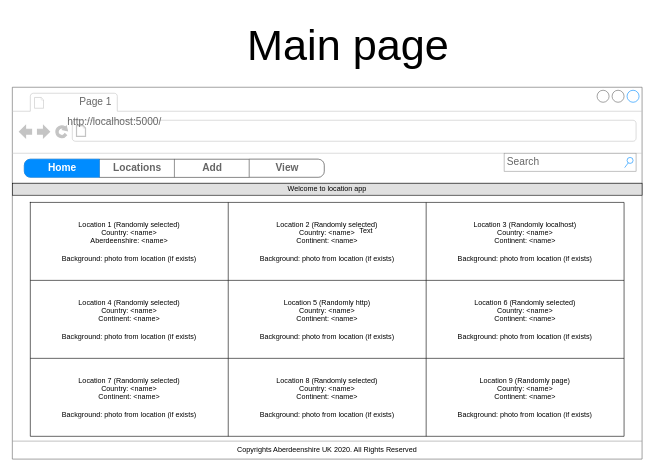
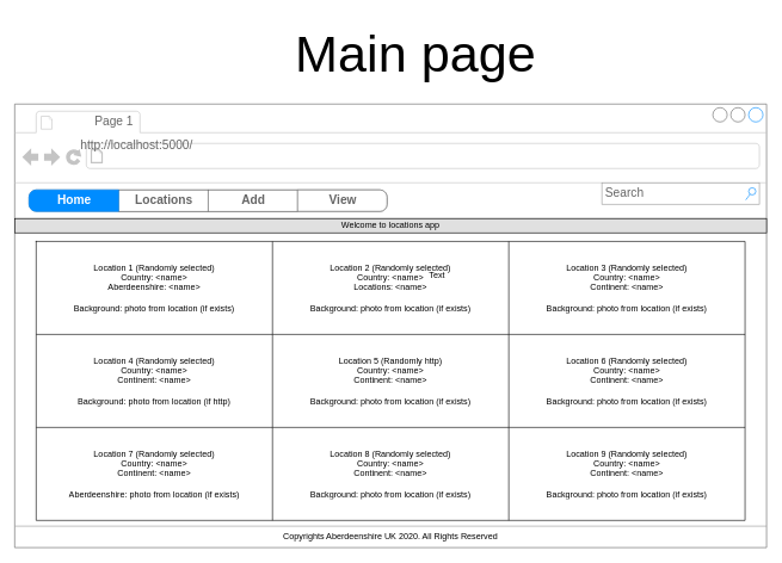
- <mxCell id="27" value="Welcome to location app" style="text;html=1;align=center;verticalAlign=middle;whiteSpace=wrap;rounded=0;perimeterSpacing=1;strokeColor=#000000;fillColor=#E0E0E0;" parent="2" vertex="1"><mxGeometry y="160" width="1050" height="20" as="geometry" /></mxCell>
+ <mxCell id="27" value="Welcome to locations app" style="text;html=1;align=center;verticalAlign=middle;whiteSpace=wrap;rounded=0;perimeterSpacing=1;strokeColor=#000000;fillColor=#E0E0E0;" parent="2" vertex="1"><mxGeometry y="160" width="1050" height="20" as="geometry" /></mxCell>
- <mxCell id="11" value="Location 2 (Randomly selected)&lt;br&gt;Country: &amp;lt;name&amp;gt;&lt;br&gt;Continent: &amp;lt;name&amp;gt;&lt;br&gt;&lt;br&gt;Background: photo from location (if exists)" style="shape=partialRectangle;html=1;whiteSpace=wrap;connectable=0;fillColor=none;top=0;left=0;bottom=0;right=0;overflow=hidden;" parent="9" vertex="1"><mxGeometry x="330" width="330" height="130" as="geometry" /></mxCell>
+ <mxCell id="11" value="Location 2 (Randomly selected)&lt;br&gt;Country: &amp;lt;name&amp;gt;&lt;br&gt;Locations: &amp;lt;name&amp;gt;&lt;br&gt;&lt;br&gt;Background: photo from location (if exists)" style="shape=partialRectangle;html=1;whiteSpace=wrap;connectable=0;fillColor=none;top=0;left=0;bottom=0;right=0;overflow=hidden;" parent="9" vertex="1"><mxGeometry x="330" width="330" height="130" as="geometry" /></mxCell>
- <mxCell id="12" value="&lt;span&gt;Location 3 (Randomly localhost)&lt;/span&gt;&lt;br&gt;&lt;span&gt;Country: &amp;lt;name&amp;gt;&lt;/span&gt;&lt;br&gt;&lt;span&gt;Continent: &amp;lt;name&amp;gt;&lt;/span&gt;&lt;br&gt;&lt;br&gt;&lt;span&gt;Background: photo from location (if exists)&lt;/span&gt;" style="shape=partialRectangle;html=1;whiteSpace=wrap;connectable=0;fillColor=none;top=0;left=0;bottom=0;right=0;overflow=hidden;" parent="9" vertex="1"><mxGeometry x="660" width="330" height="130" as="geometry" /></mxCell>
+ <mxCell id="12" value="&lt;span&gt;Location 3 (Randomly selected)&lt;/span&gt;&lt;br&gt;&lt;span&gt;Country: &amp;lt;name&amp;gt;&lt;/span&gt;&lt;br&gt;&lt;span&gt;Continent: &amp;lt;name&amp;gt;&lt;/span&gt;&lt;br&gt;&lt;br&gt;&lt;span&gt;Background: photo from location (if exists)&lt;/span&gt;" style="shape=partialRectangle;html=1;whiteSpace=wrap;connectable=0;fillColor=none;top=0;left=0;bottom=0;right=0;overflow=hidden;" parent="9" vertex="1"><mxGeometry x="660" width="330" height="130" as="geometry" /></mxCell>
- <mxCell id="14" value="&lt;span&gt;Location 4 (Randomly selected)&lt;/span&gt;&lt;br&gt;&lt;span&gt;Country: &amp;lt;name&amp;gt;&lt;/span&gt;&lt;br&gt;&lt;span&gt;Continent: &amp;lt;name&amp;gt;&lt;/span&gt;&lt;br&gt;&lt;br&gt;&lt;span&gt;Background: photo from location (if exists)&lt;/span&gt;" style="shape=partialRectangle;html=1;whiteSpace=wrap;connectable=0;fillColor=none;top=0;left=0;bottom=0;right=0;overflow=hidden;" parent="13" vertex="1"><mxGeometry width="330" height="130" as="geometry" /></mxCell>
+ <mxCell id="14" value="&lt;span&gt;Location 4 (Randomly selected)&lt;/span&gt;&lt;br&gt;&lt;span&gt;Country: &amp;lt;name&amp;gt;&lt;/span&gt;&lt;br&gt;&lt;span&gt;Continent: &amp;lt;name&amp;gt;&lt;/span&gt;&lt;br&gt;&lt;br&gt;&lt;span&gt;Background: photo from location (if http)&lt;/span&gt;" style="shape=partialRectangle;html=1;whiteSpace=wrap;connectable=0;fillColor=none;top=0;left=0;bottom=0;right=0;overflow=hidden;" parent="13" vertex="1"><mxGeometry width="330" height="130" as="geometry" /></mxCell>
- <mxCell id="18" value="&lt;span&gt;Location 7 (Randomly selected)&lt;/span&gt;&lt;br&gt;&lt;span&gt;Country: &amp;lt;name&amp;gt;&lt;/span&gt;&lt;br&gt;&lt;span&gt;Continent: &amp;lt;name&amp;gt;&lt;/span&gt;&lt;br&gt;&lt;br&gt;&lt;span&gt;Background: photo from location (if exists)&lt;/span&gt;" style="shape=partialRectangle;html=1;whiteSpace=wrap;connectable=0;fillColor=none;top=0;left=0;bottom=0;right=0;overflow=hidden;" parent="17" vertex="1"><mxGeometry width="330" height="130" as="geometry" /></mxCell>
+ <mxCell id="18" value="&lt;span&gt;Location 7 (Randomly selected)&lt;/span&gt;&lt;br&gt;&lt;span&gt;Country: &amp;lt;name&amp;gt;&lt;/span&gt;&lt;br&gt;&lt;span&gt;Continent: &amp;lt;name&amp;gt;&lt;/span&gt;&lt;br&gt;&lt;br&gt;&lt;span&gt;Aberdeenshire: photo from location (if exists)&lt;/span&gt;" style="shape=partialRectangle;html=1;whiteSpace=wrap;connectable=0;fillColor=none;top=0;left=0;bottom=0;right=0;overflow=hidden;" parent="17" vertex="1"><mxGeometry width="330" height="130" as="geometry" /></mxCell>
- <mxCell id="20" value="&lt;span&gt;Location 9 (Randomly page)&lt;/span&gt;&lt;br&gt;&lt;span&gt;Country: &amp;lt;name&amp;gt;&lt;/span&gt;&lt;br&gt;&lt;span&gt;Continent: &amp;lt;name&amp;gt;&lt;/span&gt;&lt;br&gt;&lt;br&gt;&lt;span&gt;Background: photo from location (if exists)&lt;/span&gt;" style="shape=partialRectangle;html=1;whiteSpace=wrap;connectable=0;fillColor=none;top=0;left=0;bottom=0;right=0;overflow=hidden;" parent="17" vertex="1"><mxGeometry x="660" width="330" height="130" as="geometry" /></mxCell>
+ <mxCell id="20" value="&lt;span&gt;Location 9 (Randomly selected)&lt;/span&gt;&lt;br&gt;&lt;span&gt;Country: &amp;lt;name&amp;gt;&lt;/span&gt;&lt;br&gt;&lt;span&gt;Continent: &amp;lt;name&amp;gt;&lt;/span&gt;&lt;br&gt;&lt;br&gt;&lt;span&gt;Background: photo from location (if exists)&lt;/span&gt;" style="shape=partialRectangle;html=1;whiteSpace=wrap;connectable=0;fillColor=none;top=0;left=0;bottom=0;right=0;overflow=hidden;" parent="17" vertex="1"><mxGeometry x="660" width="330" height="130" as="geometry" /></mxCell>
